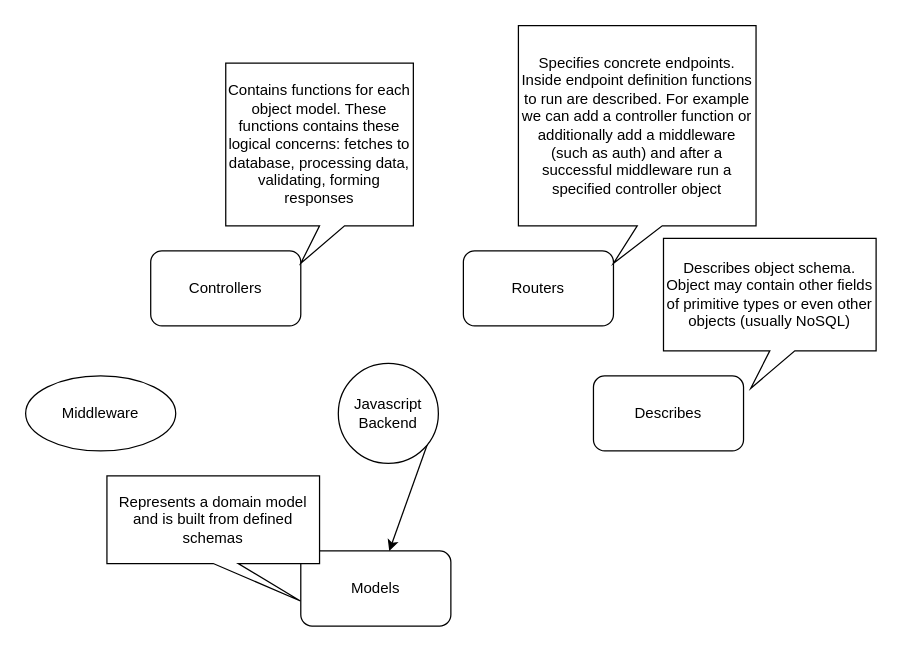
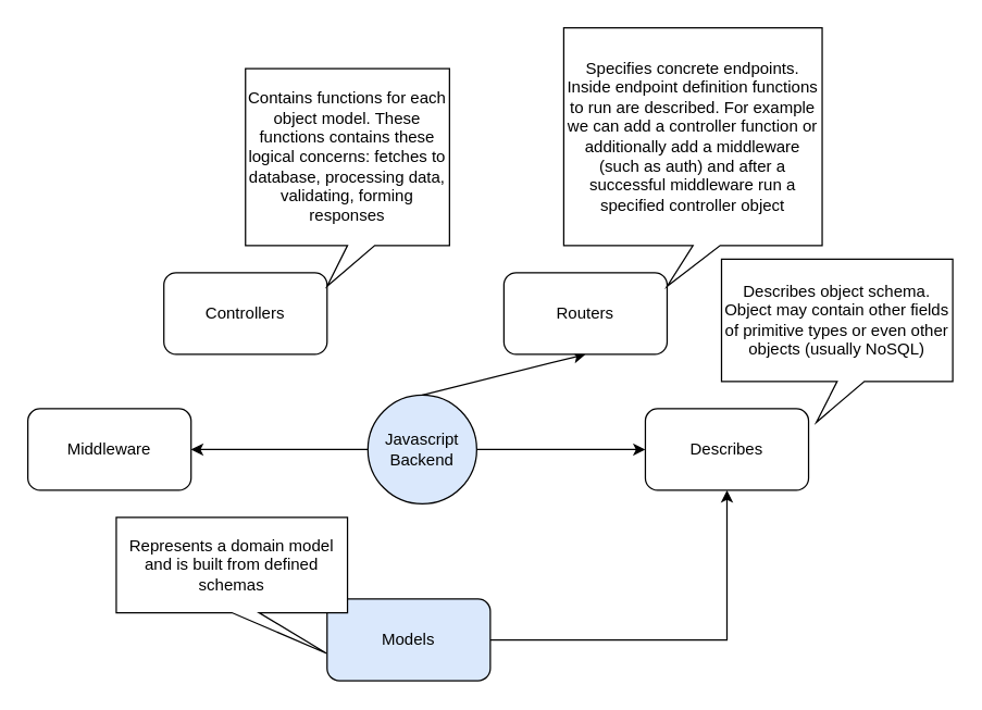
+ <mxCell id="4" style="rounded=0;orthogonalLoop=1;jettySize=auto;html=1;exitX=0.5;exitY=0;exitDx=0;exitDy=0;entryX=0.5;entryY=1;entryDx=0;entryDy=0;" edge="1" parent="1" source="7" target="8"><mxGeometry relative="1" as="geometry" /></mxCell>
- <mxCell id="12" value="Middleware" style="ellipse;whiteSpace=wrap;html=1;" vertex="1" parent="1"><mxGeometry x="20" y="300" width="120" height="60" as="geometry" /></mxCell>
+ <mxCell id="12" value="Middleware" style="rounded=1;whiteSpace=wrap;html=1;" vertex="1" parent="1"><mxGeometry x="20" y="300" width="120" height="60" as="geometry" /></mxCell>
+ <mxCell id="6" style="edgeStyle=orthogonalEdgeStyle;rounded=0;orthogonalLoop=1;jettySize=auto;html=1;exitX=0;exitY=0.5;exitDx=0;exitDy=0;entryX=1;entryY=0.5;entryDx=0;entryDy=0;" edge="1" parent="1" source="7" target="12"><mxGeometry relative="1" as="geometry"><Array as="points"><mxPoint x="210" y="330" /><mxPoint x="210" y="330" /></Array></mxGeometry></mxCell>
- <mxCell id="7" value="&lt;div&gt;Javascript&lt;/div&gt;&lt;div&gt;Backend&lt;/div&gt;" style="ellipse;whiteSpace=wrap;html=1;aspect=fixed;" vertex="1" parent="1"><mxGeometry x="270" y="290" width="80" height="80" as="geometry" /></mxCell>
+ <mxCell id="7" value="&lt;div&gt;Javascript&lt;/div&gt;&lt;div&gt;Backend&lt;/div&gt;" style="ellipse;whiteSpace=wrap;html=1;aspect=fixed;fillColor=#dae8fc;" vertex="1" parent="1"><mxGeometry x="270" y="290" width="80" height="80" as="geometry" /></mxCell>
- <mxCell id="5" style="rounded=0;orthogonalLoop=1;jettySize=auto;html=1;exitX=1;exitY=0.5;exitDx=0;exitDy=0;" edge="1" parent="1" source="7" target="14"><mxGeometry relative="1" as="geometry" /></mxCell>
+ <mxCell id="5" style="rounded=0;orthogonalLoop=1;jettySize=auto;html=1;exitX=1;exitY=0.5;exitDx=0;exitDy=0;entryX=0;entryY=0.5;entryDx=0;entryDy=0;" edge="1" parent="1" source="7" target="10"><mxGeometry relative="1" as="geometry" /></mxCell>
- <mxCell id="14" value="Models" style="rounded=1;whiteSpace=wrap;html=1;" vertex="1" parent="1"><mxGeometry x="240" y="440" width="120" height="60" as="geometry" /></mxCell>
+ <mxCell id="14" value="Models" style="rounded=1;whiteSpace=wrap;html=1;fillColor=#dae8fc;" vertex="1" parent="1"><mxGeometry x="240" y="440" width="120" height="60" as="geometry" /></mxCell>
+ <mxCell id="13" style="edgeStyle=orthogonalEdgeStyle;rounded=0;orthogonalLoop=1;jettySize=auto;html=1;exitX=1;exitY=0.5;exitDx=0;exitDy=0;entryX=0.5;entryY=1;entryDx=0;entryDy=0;" edge="1" parent="1" source="14" target="10"><mxGeometry relative="1" as="geometry" /></mxCell>
